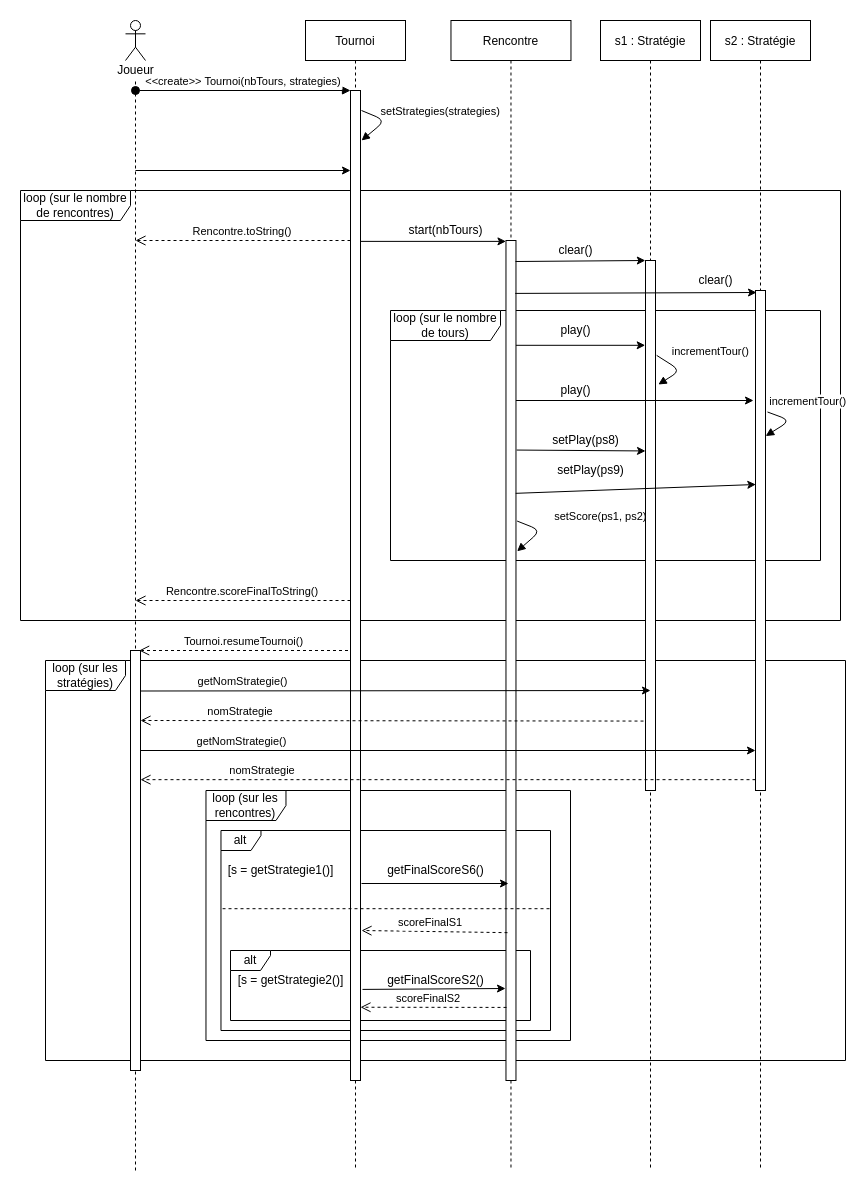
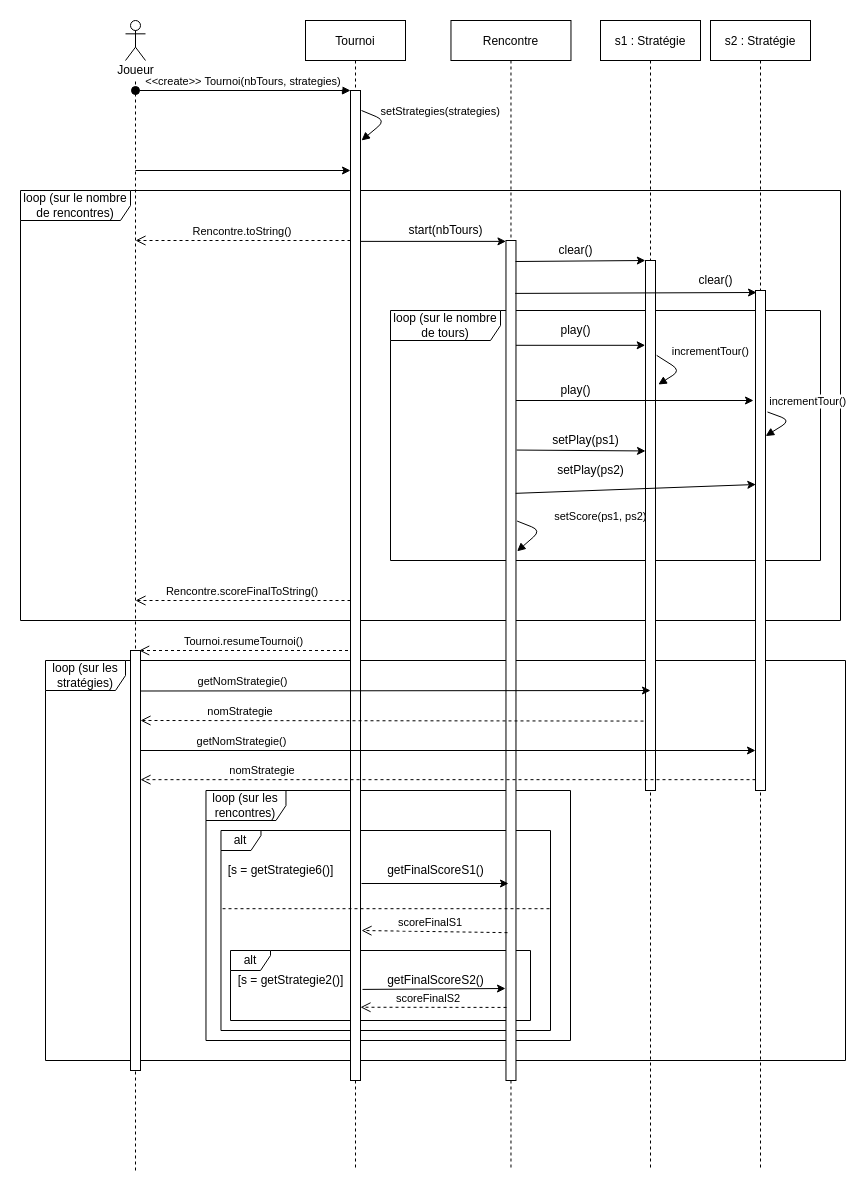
- <mxCell id="38" value="setPlay(ps8)" style="text;html=1;align=center;verticalAlign=middle;resizable=0;points=[];autosize=1;" vertex="1" parent="1"><mxGeometry x="545.47" y="430" width="80" height="20" as="geometry" /></mxCell>
+ <mxCell id="38" value="setPlay(ps1)" style="text;html=1;align=center;verticalAlign=middle;resizable=0;points=[];autosize=1;" vertex="1" parent="1"><mxGeometry x="545.47" y="430" width="80" height="20" as="geometry" /></mxCell>
- <mxCell id="40" value="setPlay(ps9)" style="text;html=1;align=center;verticalAlign=middle;resizable=0;points=[];autosize=1;" vertex="1" parent="1"><mxGeometry x="550" y="460" width="80" height="20" as="geometry" /></mxCell>
+ <mxCell id="40" value="setPlay(ps2)" style="text;html=1;align=center;verticalAlign=middle;resizable=0;points=[];autosize=1;" vertex="1" parent="1"><mxGeometry x="550" y="460" width="80" height="20" as="geometry" /></mxCell>
- <mxCell id="50" value="[s = getStrategie1()]" style="text;html=1;align=center;verticalAlign=middle;resizable=0;points=[];autosize=1;" vertex="1" parent="1"><mxGeometry x="220.47" y="860" width="120" height="20" as="geometry" /></mxCell>
+ <mxCell id="50" value="[s = getStrategie6()]" style="text;html=1;align=center;verticalAlign=middle;resizable=0;points=[];autosize=1;" vertex="1" parent="1"><mxGeometry x="220.47" y="860" width="120" height="20" as="geometry" /></mxCell>
- <mxCell id="54" value="getFinalScoreS6()" style="text;html=1;align=center;verticalAlign=middle;resizable=0;points=[];autosize=1;" vertex="1" parent="1"><mxGeometry x="380" y="860" width="110" height="20" as="geometry" /></mxCell>
+ <mxCell id="54" value="getFinalScoreS1()" style="text;html=1;align=center;verticalAlign=middle;resizable=0;points=[];autosize=1;" vertex="1" parent="1"><mxGeometry x="380" y="860" width="110" height="20" as="geometry" /></mxCell>
